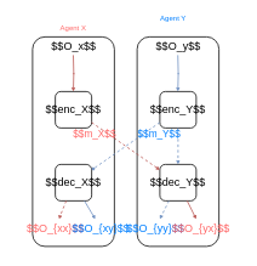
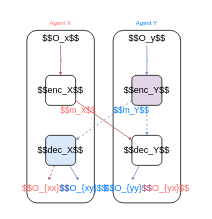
- <mxCell id="26" value="Agent Y" style="text;html=1;strokeColor=none;fillColor=none;align=center;verticalAlign=middle;whiteSpace=wrap;rounded=0;shadow=0;glass=0;labelBackgroundColor=none;sketch=0;fontSize=8;fontColor=#007FFF;" parent="1" vertex="1"><mxGeometry x="165" y="10" width="50" height="20" as="geometry" /></mxCell>
+ <mxCell id="26" value="Agent Y" style="text;html=1;strokeColor=none;fillColor=none;align=center;verticalAlign=middle;whiteSpace=wrap;rounded=0;shadow=0;glass=0;labelBackgroundColor=none;sketch=0;fontSize=8;fontColor=#007FFF;" parent="1" vertex="1"><mxGeometry x="170" y="20" width="50" height="20" as="geometry" /></mxCell>
- <mxCell id="5" value="$$enc_Y$$" style="whiteSpace=wrap;html=1;aspect=fixed;rounded=1;glass=0;shadow=0;sketch=0;" parent="1" vertex="1"><mxGeometry x="175" y="100" width="40" height="40" as="geometry" /></mxCell>
+ <mxCell id="5" value="$$enc_Y$$" style="whiteSpace=wrap;html=1;aspect=fixed;rounded=1;glass=0;shadow=0;sketch=0;fillColor=#e1d5e7;" parent="1" vertex="1"><mxGeometry x="175" y="100" width="40" height="40" as="geometry" /></mxCell>
- <mxCell id="15" value="" style="endArrow=classic;html=1;endSize=2;startSize=2;fillColor=#f8cecc;strokeColor=#b85450;rounded=1;dashed=1;" parent="1" source="4" target="7" edge="1"><mxGeometry width="50" height="50" relative="1" as="geometry"><mxPoint x="150" y="220" as="sourcePoint" /><mxPoint x="200" y="170" as="targetPoint" /></mxGeometry></mxCell>
+ <mxCell id="15" value="" style="endArrow=classic;html=1;endSize=2;startSize=2;fillColor=#f8cecc;strokeColor=#b85450;rounded=1;dashed=0;" parent="1" source="4" target="7" edge="1"><mxGeometry width="50" height="50" relative="1" as="geometry"><mxPoint x="150" y="220" as="sourcePoint" /><mxPoint x="200" y="170" as="targetPoint" /></mxGeometry></mxCell>
- <mxCell id="17" value="" style="endArrow=diamond;html=1;endSize=2;startSize=2;fillColor=#dae8fc;strokeColor=#6c8ebf;dashed=1;" parent="1" source="5" target="6" edge="1"><mxGeometry width="50" height="50" relative="1" as="geometry"><mxPoint x="130" y="150" as="sourcePoint" /><mxPoint x="170" y="190" as="targetPoint" /></mxGeometry></mxCell>
+ <mxCell id="17" value="" style="endArrow=classic;html=1;endSize=2;startSize=2;fillColor=#dae8fc;strokeColor=#6c8ebf;dashed=1;" parent="1" source="5" target="6" edge="1"><mxGeometry width="50" height="50" relative="1" as="geometry"><mxPoint x="130" y="150" as="sourcePoint" /><mxPoint x="170" y="190" as="targetPoint" /></mxGeometry></mxCell>
- <mxCell id="6" value="$$dec_X$$" style="whiteSpace=wrap;html=1;aspect=fixed;rounded=1;glass=0;shadow=0;sketch=0;" parent="1" vertex="1"><mxGeometry x="60" y="180" width="40" height="40" as="geometry" /></mxCell>
+ <mxCell id="6" value="$$dec_X$$" style="whiteSpace=wrap;html=1;aspect=fixed;rounded=1;glass=0;shadow=0;sketch=0;fillColor=#dae8fc;" parent="1" vertex="1"><mxGeometry x="60" y="180" width="40" height="40" as="geometry" /></mxCell>
- <mxCell id="23" value="" style="endArrow=classic;html=1;endSize=2;startSize=2;fillColor=#dae8fc;strokeColor=#6c8ebf;dashed=1;" parent="1" source="7" target="12" edge="1"><mxGeometry width="50" height="50" relative="1" as="geometry"><mxPoint x="113" y="240" as="sourcePoint" /><mxPoint x="171" y="240" as="targetPoint" /></mxGeometry></mxCell>
+ <mxCell id="23" value="" style="endArrow=classic;html=1;endSize=2;startSize=2;fillColor=#dae8fc;strokeColor=#6c8ebf;" parent="1" source="7" target="12" edge="1"><mxGeometry width="50" height="50" relative="1" as="geometry"><mxPoint x="113" y="240" as="sourcePoint" /><mxPoint x="171" y="240" as="targetPoint" /></mxGeometry></mxCell>
- <mxCell id="24" value="" style="endArrow=classic;html=1;endSize=2;startSize=2;fillColor=#f8cecc;strokeColor=#b85450;" parent="1" source="7" target="14" edge="1"><mxGeometry width="50" height="50" relative="1" as="geometry"><mxPoint x="123" y="250" as="sourcePoint" /><mxPoint x="219" y="240" as="targetPoint" /></mxGeometry></mxCell>
